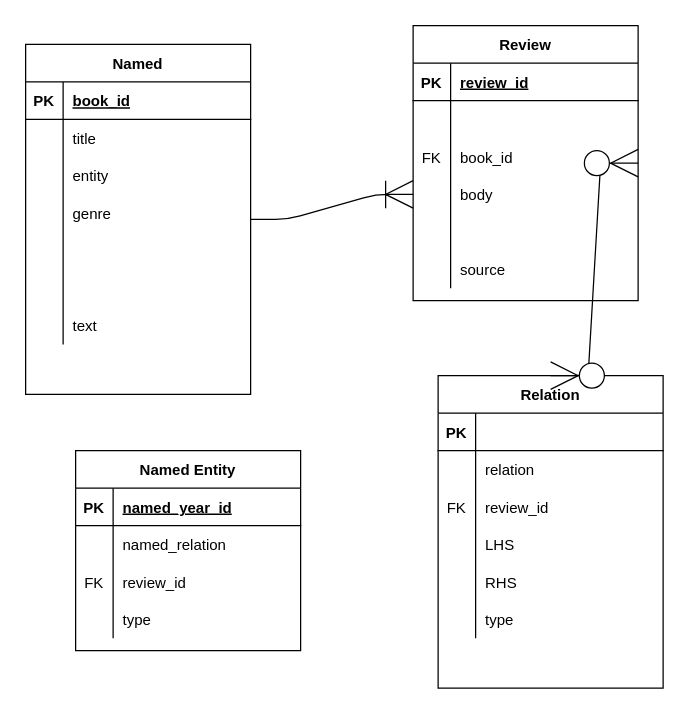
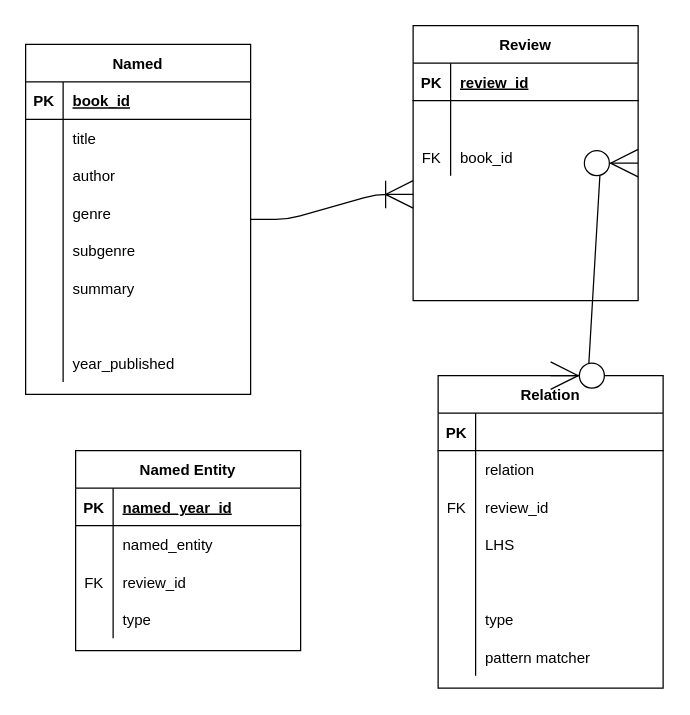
- <mxCell id="11" value="entity" style="shape=partialRectangle;connectable=0;fillColor=none;top=0;left=0;bottom=0;right=0;align=left;spacingLeft=6;overflow=hidden;" vertex="1" parent="9"><mxGeometry x="30" width="150" height="30" as="geometry" /></mxCell>
+ <mxCell id="11" value="author" style="shape=partialRectangle;connectable=0;fillColor=none;top=0;left=0;bottom=0;right=0;align=left;spacingLeft=6;overflow=hidden;" vertex="1" parent="9"><mxGeometry x="30" width="150" height="30" as="geometry" /></mxCell>
- <mxCell id="72" value="body" style="shape=partialRectangle;connectable=0;fillColor=none;top=0;left=0;bottom=0;right=0;align=left;spacingLeft=6;overflow=hidden;" vertex="1" parent="70"><mxGeometry x="30" width="150" height="30" as="geometry" /></mxCell>
+ <mxCell id="17" value="subgenre" style="shape=partialRectangle;connectable=0;fillColor=none;top=0;left=0;bottom=0;right=0;align=left;spacingLeft=6;overflow=hidden;" vertex="1" parent="15"><mxGeometry x="30" width="150" height="30" as="geometry" /></mxCell>
- <mxCell id="77" value="source" style="shape=partialRectangle;connectable=0;fillColor=none;top=0;left=0;bottom=0;right=0;align=left;spacingLeft=6;overflow=hidden;" vertex="1" parent="75"><mxGeometry x="30" width="150" height="30" as="geometry" /></mxCell>
+ <mxCell id="20" value="summary" style="shape=partialRectangle;connectable=0;fillColor=none;top=0;left=0;bottom=0;right=0;align=left;spacingLeft=6;overflow=hidden;" vertex="1" parent="18"><mxGeometry x="30" width="150" height="30" as="geometry" /></mxCell>
- <mxCell id="23" value="text" style="shape=partialRectangle;connectable=0;fillColor=none;top=0;left=0;bottom=0;right=0;align=left;spacingLeft=6;overflow=hidden;" vertex="1" parent="21"><mxGeometry x="30" width="150" height="30" as="geometry" /></mxCell>
+ <mxCell id="26" value="year_published" style="shape=partialRectangle;connectable=0;fillColor=none;top=0;left=0;bottom=0;right=0;align=left;spacingLeft=6;overflow=hidden;" vertex="1" parent="24"><mxGeometry x="30" width="150" height="30" as="geometry" /></mxCell>
- <mxCell id="54" value="named_relation" style="shape=partialRectangle;connectable=0;fillColor=none;top=0;left=0;bottom=0;right=0;align=left;spacingLeft=6;overflow=hidden;" vertex="1" parent="52"><mxGeometry x="30" width="150" height="30" as="geometry" /></mxCell>
+ <mxCell id="54" value="named_entity" style="shape=partialRectangle;connectable=0;fillColor=none;top=0;left=0;bottom=0;right=0;align=left;spacingLeft=6;overflow=hidden;" vertex="1" parent="52"><mxGeometry x="30" width="150" height="30" as="geometry" /></mxCell>
- <mxCell id="41" value="RHS" style="shape=partialRectangle;connectable=0;fillColor=none;top=0;left=0;bottom=0;right=0;align=left;spacingLeft=6;overflow=hidden;" vertex="1" parent="39"><mxGeometry x="30" width="150" height="30" as="geometry" /></mxCell>
+ <mxCell id="47" value="pattern matcher" style="shape=partialRectangle;connectable=0;fillColor=none;top=0;left=0;bottom=0;right=0;align=left;spacingLeft=6;overflow=hidden;" vertex="1" parent="45"><mxGeometry x="30" width="150" height="30" as="geometry" /></mxCell>
